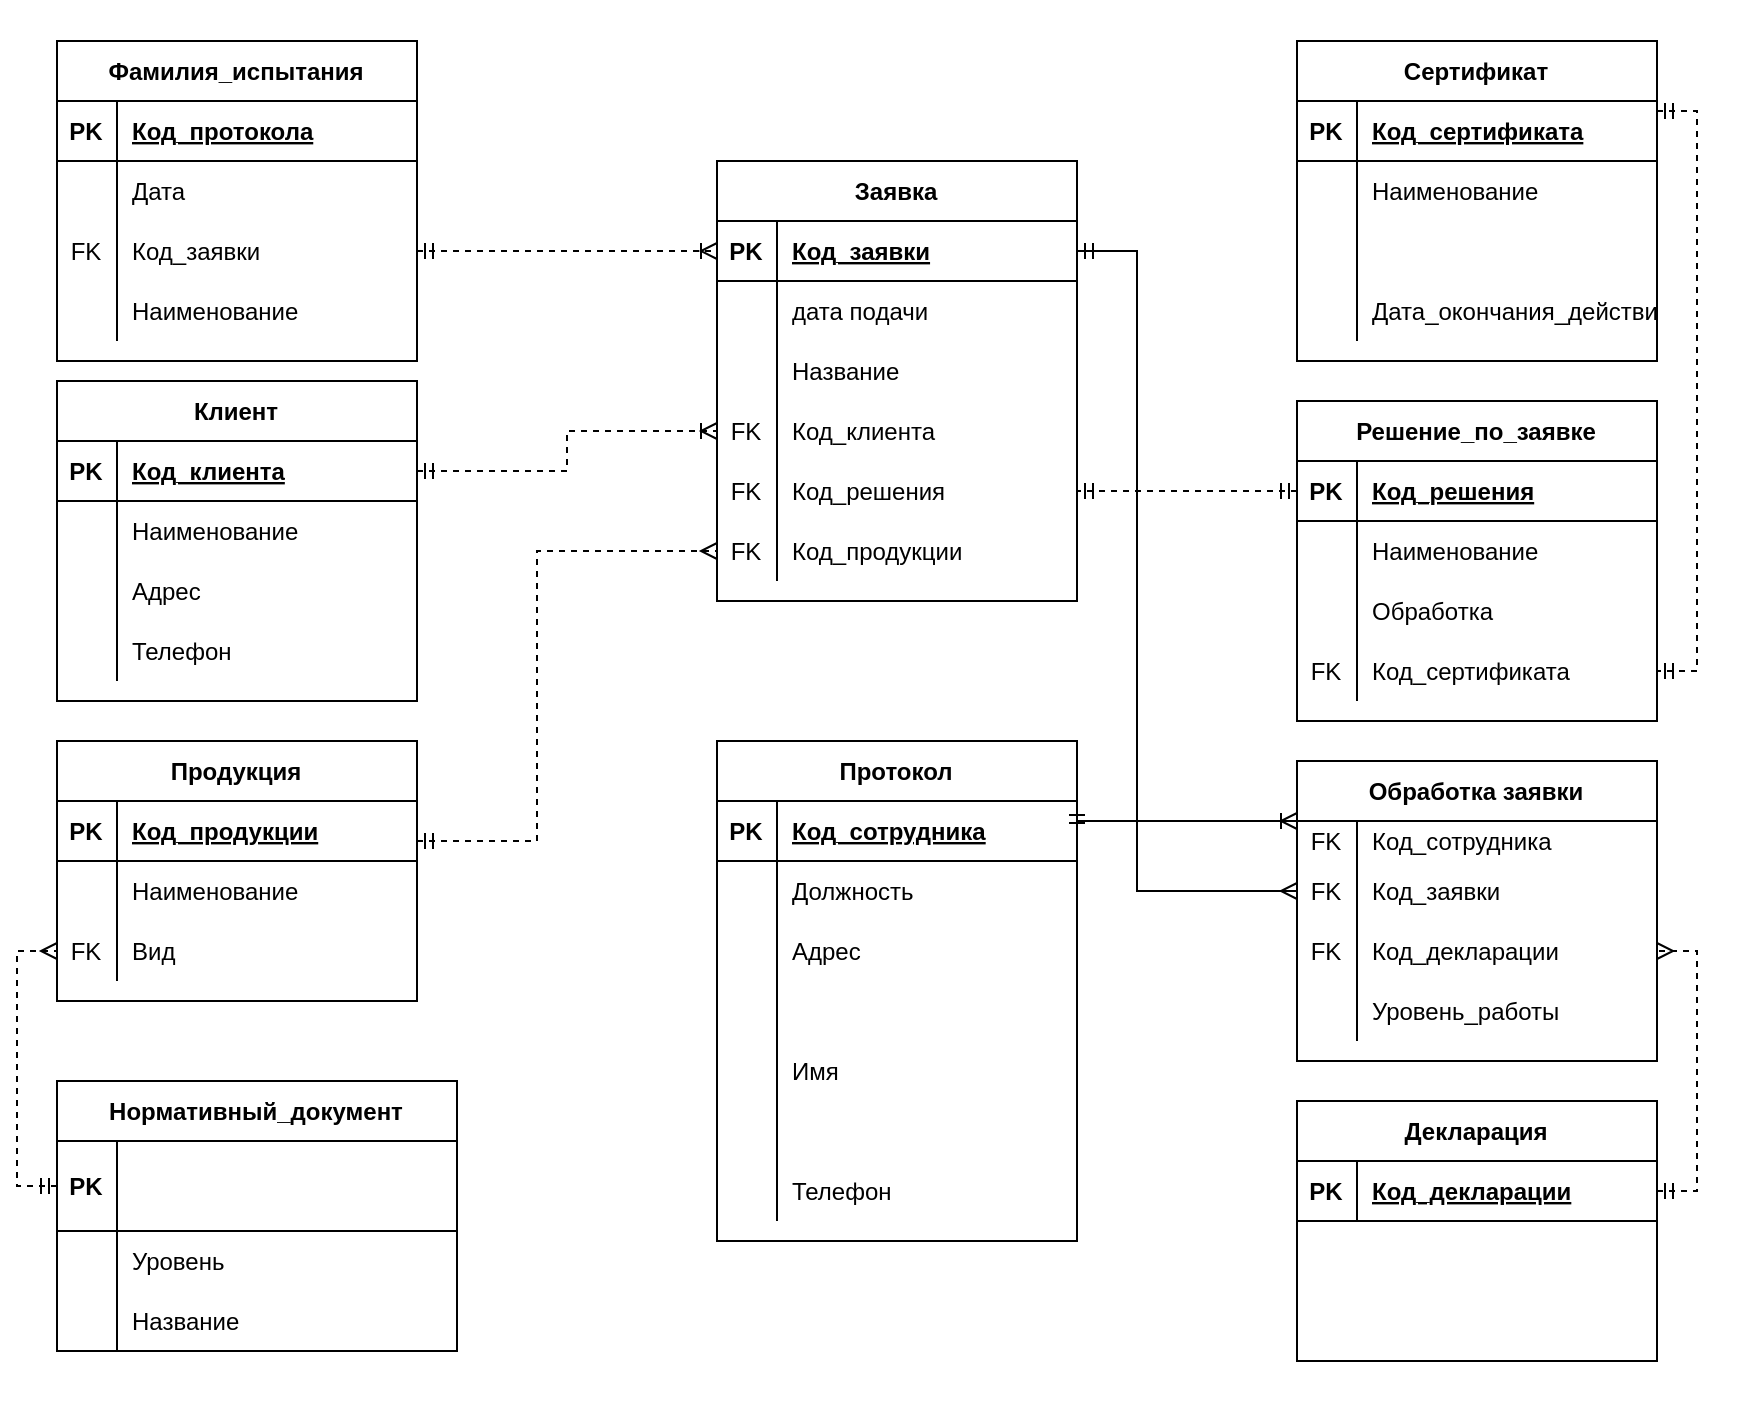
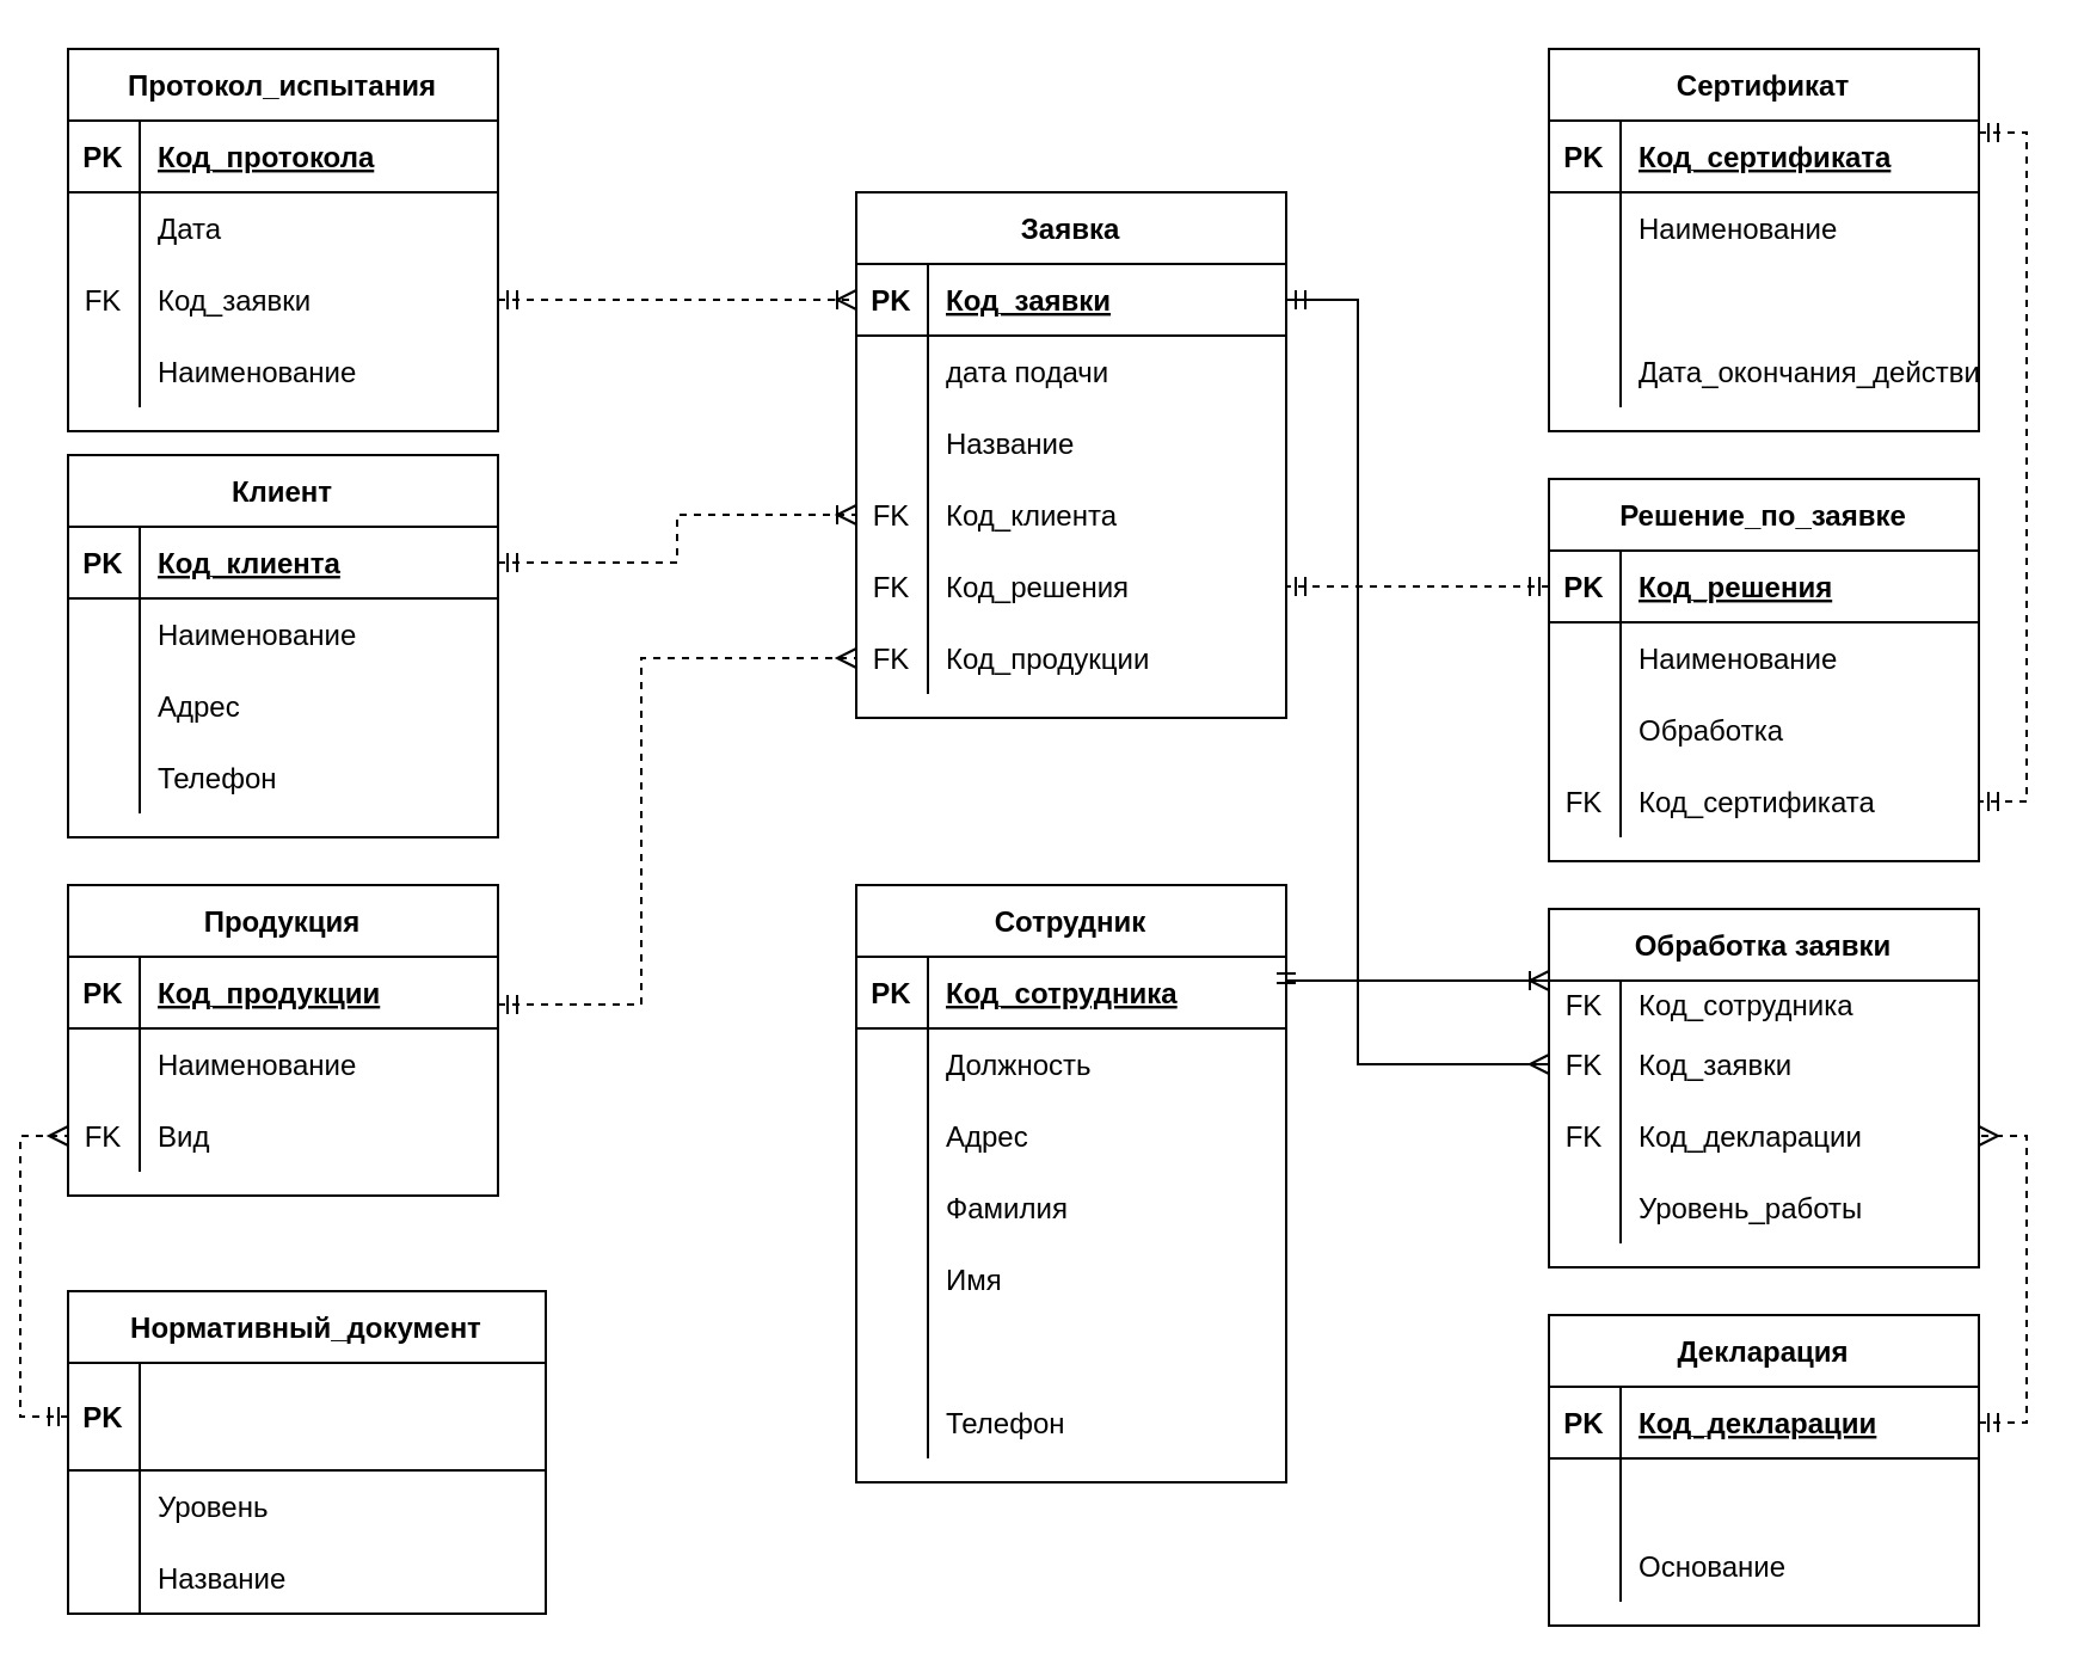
- <mxCell id="34" value="Фамилия_испытания" style="shape=table;startSize=30;container=1;collapsible=1;childLayout=tableLayout;fixedRows=1;rowLines=0;fontStyle=1;align=center;resizeLast=1;" parent="1" vertex="1"><mxGeometry x="20" y="20" width="180" height="160" as="geometry" /></mxCell>
+ <mxCell id="34" value="Протокол_испытания" style="shape=table;startSize=30;container=1;collapsible=1;childLayout=tableLayout;fixedRows=1;rowLines=0;fontStyle=1;align=center;resizeLast=1;" parent="1" vertex="1"><mxGeometry x="20" y="20" width="180" height="160" as="geometry" /></mxCell>
- <mxCell id="56" value="Протокол" style="shape=table;startSize=30;container=1;collapsible=1;childLayout=tableLayout;fixedRows=1;rowLines=0;fontStyle=1;align=center;resizeLast=1;" parent="1" vertex="1"><mxGeometry x="350" y="370" width="180" height="250" as="geometry" /></mxCell>
+ <mxCell id="56" value="Сотрудник" style="shape=table;startSize=30;container=1;collapsible=1;childLayout=tableLayout;fixedRows=1;rowLines=0;fontStyle=1;align=center;resizeLast=1;" parent="1" vertex="1"><mxGeometry x="350" y="370" width="180" height="250" as="geometry" /></mxCell>
+ <mxCell id="68" value="Фамилия" style="shape=partialRectangle;connectable=0;fillColor=none;top=0;left=0;bottom=0;right=0;align=left;spacingLeft=6;overflow=hidden;" parent="66" vertex="1"><mxGeometry x="30" width="150" height="30" as="geometry" /></mxCell>
+ <mxCell id="55" value="Основание" style="shape=partialRectangle;connectable=0;fillColor=none;top=0;left=0;bottom=0;right=0;align=left;spacingLeft=6;overflow=hidden;" parent="53" vertex="1"><mxGeometry x="30" width="150" height="30" as="geometry" /></mxCell>
